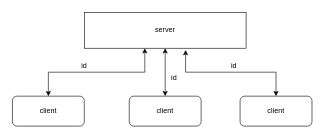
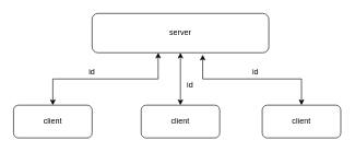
- <mxCell id="2" value="server" style="whiteSpace=wrap;html=1;rounded=0;" parent="1" vertex="1"><mxGeometry x="140" y="20" width="270" height="60" as="geometry" /></mxCell>
+ <mxCell id="2" value="server" style="rounded=1;whiteSpace=wrap;html=1;" parent="1" vertex="1"><mxGeometry x="140" y="20" width="270" height="60" as="geometry" /></mxCell>
